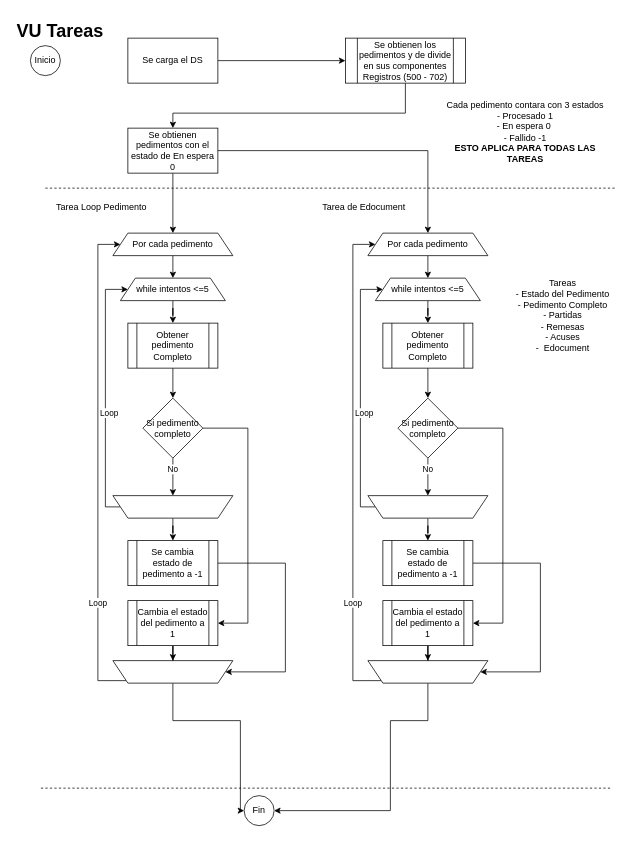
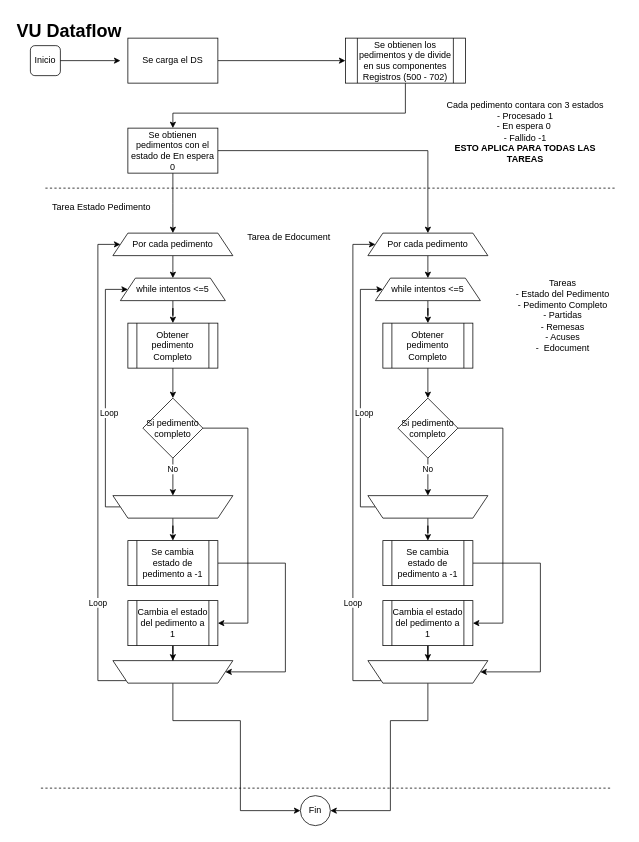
- <mxCell id="2" value="&lt;h1 style=&quot;margin-top: 0px;&quot;&gt;&lt;span style=&quot;background-color: transparent; color: light-dark(rgb(0, 0, 0), rgb(255, 255, 255));&quot;&gt;VU Tareas&lt;/span&gt;&lt;/h1&gt;&lt;h1 style=&quot;margin-top: 0px;&quot;&gt;&lt;br&gt;&lt;/h1&gt;" style="text;html=1;whiteSpace=wrap;overflow=hidden;rounded=0;" vertex="1" parent="1"><mxGeometry width="180" height="40" as="geometry" x="20" y="20" /></mxCell>
+ <mxCell id="2" value="&lt;h1 style=&quot;margin-top: 0px;&quot;&gt;&lt;span style=&quot;background-color: transparent; color: light-dark(rgb(0, 0, 0), rgb(255, 255, 255));&quot;&gt;VU Dataflow&lt;/span&gt;&lt;/h1&gt;&lt;h1 style=&quot;margin-top: 0px;&quot;&gt;&lt;br&gt;&lt;/h1&gt;" style="text;html=1;whiteSpace=wrap;overflow=hidden;rounded=0;" vertex="1" parent="1"><mxGeometry width="180" height="40" as="geometry" x="20" y="20" /></mxCell>
- <mxCell id="60" value="Inicio" style="ellipse;whiteSpace=wrap;html=1;aspect=fixed;" vertex="1" parent="1"><mxGeometry x="40" y="60" width="40" height="40" as="geometry" /></mxCell>
+ <mxCell id="60" value="Inicio" style="whiteSpace=wrap;html=1;aspect=fixed;rounded=1;" vertex="1" parent="1"><mxGeometry x="40" y="60" width="40" height="40" as="geometry" /></mxCell>
+ <mxCell id="61" style="edgeStyle=orthogonalEdgeStyle;rounded=0;orthogonalLoop=1;jettySize=auto;html=1;entryX=-0.083;entryY=0.5;entryDx=0;entryDy=0;entryPerimeter=0;" edge="1" parent="1" source="60" target="4"><mxGeometry relative="1" as="geometry" /></mxCell>
- <mxCell id="57" value="Tarea Loop Pedimento" style="text;html=1;align=center;verticalAlign=middle;whiteSpace=wrap;rounded=0;" vertex="1" parent="1"><mxGeometry x="60" y="260" width="150" height="30" as="geometry" /></mxCell>
+ <mxCell id="57" value="Tarea Estado Pedimento" style="text;html=1;align=center;verticalAlign=middle;whiteSpace=wrap;rounded=0;" vertex="1" parent="1"><mxGeometry x="60" y="260" width="150" height="30" as="geometry" /></mxCell>
- <mxCell id="58" value="Tarea de Edocument" style="text;html=1;align=center;verticalAlign=middle;whiteSpace=wrap;rounded=0;" vertex="1" parent="1"><mxGeometry x="420" y="260" width="130" height="30" as="geometry" /></mxCell>
+ <mxCell id="58" value="Tarea de Edocument" style="text;html=1;align=center;verticalAlign=middle;whiteSpace=wrap;rounded=0;" vertex="1" parent="1"><mxGeometry x="320" y="300" width="130" height="30" as="geometry" /></mxCell>
- <mxCell id="62" value="Fin" style="ellipse;whiteSpace=wrap;html=1;aspect=fixed;" vertex="1" parent="1"><mxGeometry x="325" y="1060" width="40" height="40" as="geometry" /></mxCell>
+ <mxCell id="62" value="Fin" style="ellipse;whiteSpace=wrap;html=1;aspect=fixed;" vertex="1" parent="1"><mxGeometry x="400" y="1060" width="40" height="40" as="geometry" /></mxCell>
